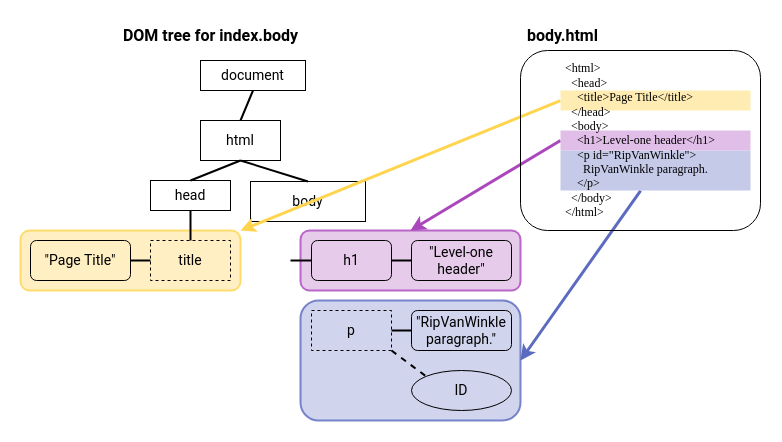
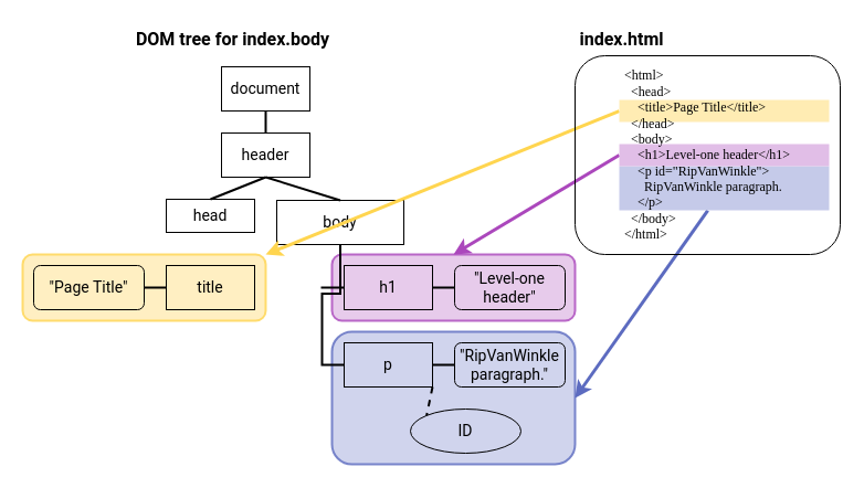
- <mxCell id="27" value="&lt;font face=&quot;Roboto&quot; data-font-src=&quot;https://fonts.googleapis.com/css?family=Roboto&quot; style=&quot;&quot;&gt;body.html&lt;/font&gt;" style="text;strokeColor=none;fillColor=none;html=1;fontSize=16;fontStyle=1;verticalAlign=middle;align=center;rounded=0;labelBackgroundColor=none;fontFamily=Roboto Mono;fontSource=https://fonts.googleapis.com/css?family=Roboto+Mono;fontColor=#000000;" vertex="1" parent="1"><mxGeometry x="517" y="20" width="90" height="30" as="geometry" /></mxCell>
+ <mxCell id="27" value="&lt;font face=&quot;Roboto&quot; data-font-src=&quot;https://fonts.googleapis.com/css?family=Roboto&quot; style=&quot;&quot;&gt;index.html&lt;/font&gt;" style="text;strokeColor=none;fillColor=none;html=1;fontSize=16;fontStyle=1;verticalAlign=middle;align=center;rounded=0;labelBackgroundColor=none;fontFamily=Roboto Mono;fontSource=https://fonts.googleapis.com/css?family=Roboto+Mono;fontColor=#000000;" vertex="1" parent="1"><mxGeometry x="517" y="20" width="90" height="30" as="geometry" /></mxCell>
- <mxCell id="7" value="&lt;font face=&quot;Roboto&quot; data-font-src=&quot;https://fonts.googleapis.com/css?family=Roboto&quot; style=&quot;font-size: 14px&quot;&gt;document&lt;/font&gt;" style="rounded=0;whiteSpace=wrap;html=1;fillColor=none;" vertex="1" parent="1"><mxGeometry x="200" y="60" width="105" height="30" as="geometry" /></mxCell>
+ <mxCell id="7" value="&lt;font face=&quot;Roboto&quot; data-font-src=&quot;https://fonts.googleapis.com/css?family=Roboto&quot; style=&quot;font-size: 14px&quot;&gt;document&lt;/font&gt;" style="rounded=0;whiteSpace=wrap;html=1;fillColor=none;" vertex="1" parent="1"><mxGeometry x="200" y="60" width="80" height="40" as="geometry" /></mxCell>
- <mxCell id="10" value="&lt;font face=&quot;Roboto&quot; data-font-src=&quot;https://fonts.googleapis.com/css?family=Roboto&quot; style=&quot;font-size: 14px&quot;&gt;html&lt;/font&gt;" style="rounded=0;whiteSpace=wrap;html=1;fillColor=none;" vertex="1" parent="1"><mxGeometry x="200" y="120" width="80" height="40" as="geometry" /></mxCell>
+ <mxCell id="10" value="&lt;font face=&quot;Roboto&quot; data-font-src=&quot;https://fonts.googleapis.com/css?family=Roboto&quot; style=&quot;font-size: 14px&quot;&gt;header&lt;/font&gt;" style="rounded=0;whiteSpace=wrap;html=1;fillColor=none;" vertex="1" parent="1"><mxGeometry x="200" y="120" width="80" height="40" as="geometry" /></mxCell>
- <mxCell id="11" style="edgeStyle=orthogonalEdgeStyle;rounded=0;jumpSize=6;orthogonalLoop=1;jettySize=auto;html=1;exitX=0.5;exitY=1;exitDx=0;exitDy=0;entryX=0.5;entryY=0;entryDx=0;entryDy=0;fontFamily=Roboto;fontSource=https%3A%2F%2Ffonts.googleapis.com%2Fcss%3Ffamily%3DRoboto;fontSize=14;endArrow=none;endFill=0;strokeWidth=2;" edge="1" parent="1" source="12" target="16"><mxGeometry relative="1" as="geometry" /></mxCell>
- <mxCell id="16" value="&lt;font face=&quot;Roboto&quot; data-font-src=&quot;https://fonts.googleapis.com/css?family=Roboto&quot; style=&quot;font-size: 14px&quot;&gt;title&lt;/font&gt;" style="rounded=0;whiteSpace=wrap;html=1;fillColor=none;dashed=1;" vertex="1" parent="1"><mxGeometry x="150" y="240" width="80" height="40" as="geometry" /></mxCell>
+ <mxCell id="16" value="&lt;font face=&quot;Roboto&quot; data-font-src=&quot;https://fonts.googleapis.com/css?family=Roboto&quot; style=&quot;font-size: 14px&quot;&gt;title&lt;/font&gt;" style="rounded=0;whiteSpace=wrap;html=1;fillColor=none;" vertex="1" parent="1"><mxGeometry x="150" y="240" width="80" height="40" as="geometry" /></mxCell>
- <mxCell id="19" value="&lt;font face=&quot;Roboto&quot; data-font-src=&quot;https://fonts.googleapis.com/css?family=Roboto&quot; style=&quot;font-size: 14px&quot;&gt;h1&lt;/font&gt;" style="whiteSpace=wrap;html=1;fillColor=none;rounded=1;" vertex="1" parent="1"><mxGeometry x="311" y="240" width="80" height="40" as="geometry" /></mxCell>
+ <mxCell id="19" value="&lt;font face=&quot;Roboto&quot; data-font-src=&quot;https://fonts.googleapis.com/css?family=Roboto&quot; style=&quot;font-size: 14px&quot;&gt;h1&lt;/font&gt;" style="rounded=0;whiteSpace=wrap;html=1;fillColor=none;" vertex="1" parent="1"><mxGeometry x="311" y="240" width="80" height="40" as="geometry" /></mxCell>
+ <mxCell id="13" style="edgeStyle=orthogonalEdgeStyle;rounded=0;jumpSize=6;orthogonalLoop=1;jettySize=auto;html=1;exitX=0.5;exitY=1;exitDx=0;exitDy=0;entryX=0;entryY=0.5;entryDx=0;entryDy=0;fontFamily=Roboto;fontSource=https%3A%2F%2Ffonts.googleapis.com%2Fcss%3Ffamily%3DRoboto;fontSize=14;endArrow=none;endFill=0;strokeWidth=2;" edge="1" parent="1" source="14" target="22"><mxGeometry relative="1" as="geometry" /></mxCell>
- <mxCell id="22" value="&lt;font face=&quot;Roboto&quot; data-font-src=&quot;https://fonts.googleapis.com/css?family=Roboto&quot; style=&quot;font-size: 14px&quot;&gt;p&lt;/font&gt;" style="rounded=0;whiteSpace=wrap;html=1;fillColor=none;dashed=1;" vertex="1" parent="1"><mxGeometry x="311" y="310" width="80" height="40" as="geometry" /></mxCell>
+ <mxCell id="22" value="&lt;font face=&quot;Roboto&quot; data-font-src=&quot;https://fonts.googleapis.com/css?family=Roboto&quot; style=&quot;font-size: 14px&quot;&gt;p&lt;/font&gt;" style="rounded=0;whiteSpace=wrap;html=1;fillColor=none;" vertex="1" parent="1"><mxGeometry x="311" y="310" width="80" height="40" as="geometry" /></mxCell>
- <mxCell id="26" value="ID" style="ellipse;whiteSpace=wrap;html=1;rounded=1;fontFamily=Roboto;fontSource=https%3A%2F%2Ffonts.googleapis.com%2Fcss%3Ffamily%3DRoboto;fontSize=14;fillColor=none;" vertex="1" parent="1"><mxGeometry x="411" y="370" width="100" height="40" as="geometry" /></mxCell>
+ <mxCell id="26" value="ID" style="ellipse;whiteSpace=wrap;html=1;rounded=1;fontFamily=Roboto;fontSource=https%3A%2F%2Ffonts.googleapis.com%2Fcss%3Ffamily%3DRoboto;fontSize=14;fillColor=none;" vertex="1" parent="1"><mxGeometry x="371" y="370" width="100" height="40" as="geometry" /></mxCell>
